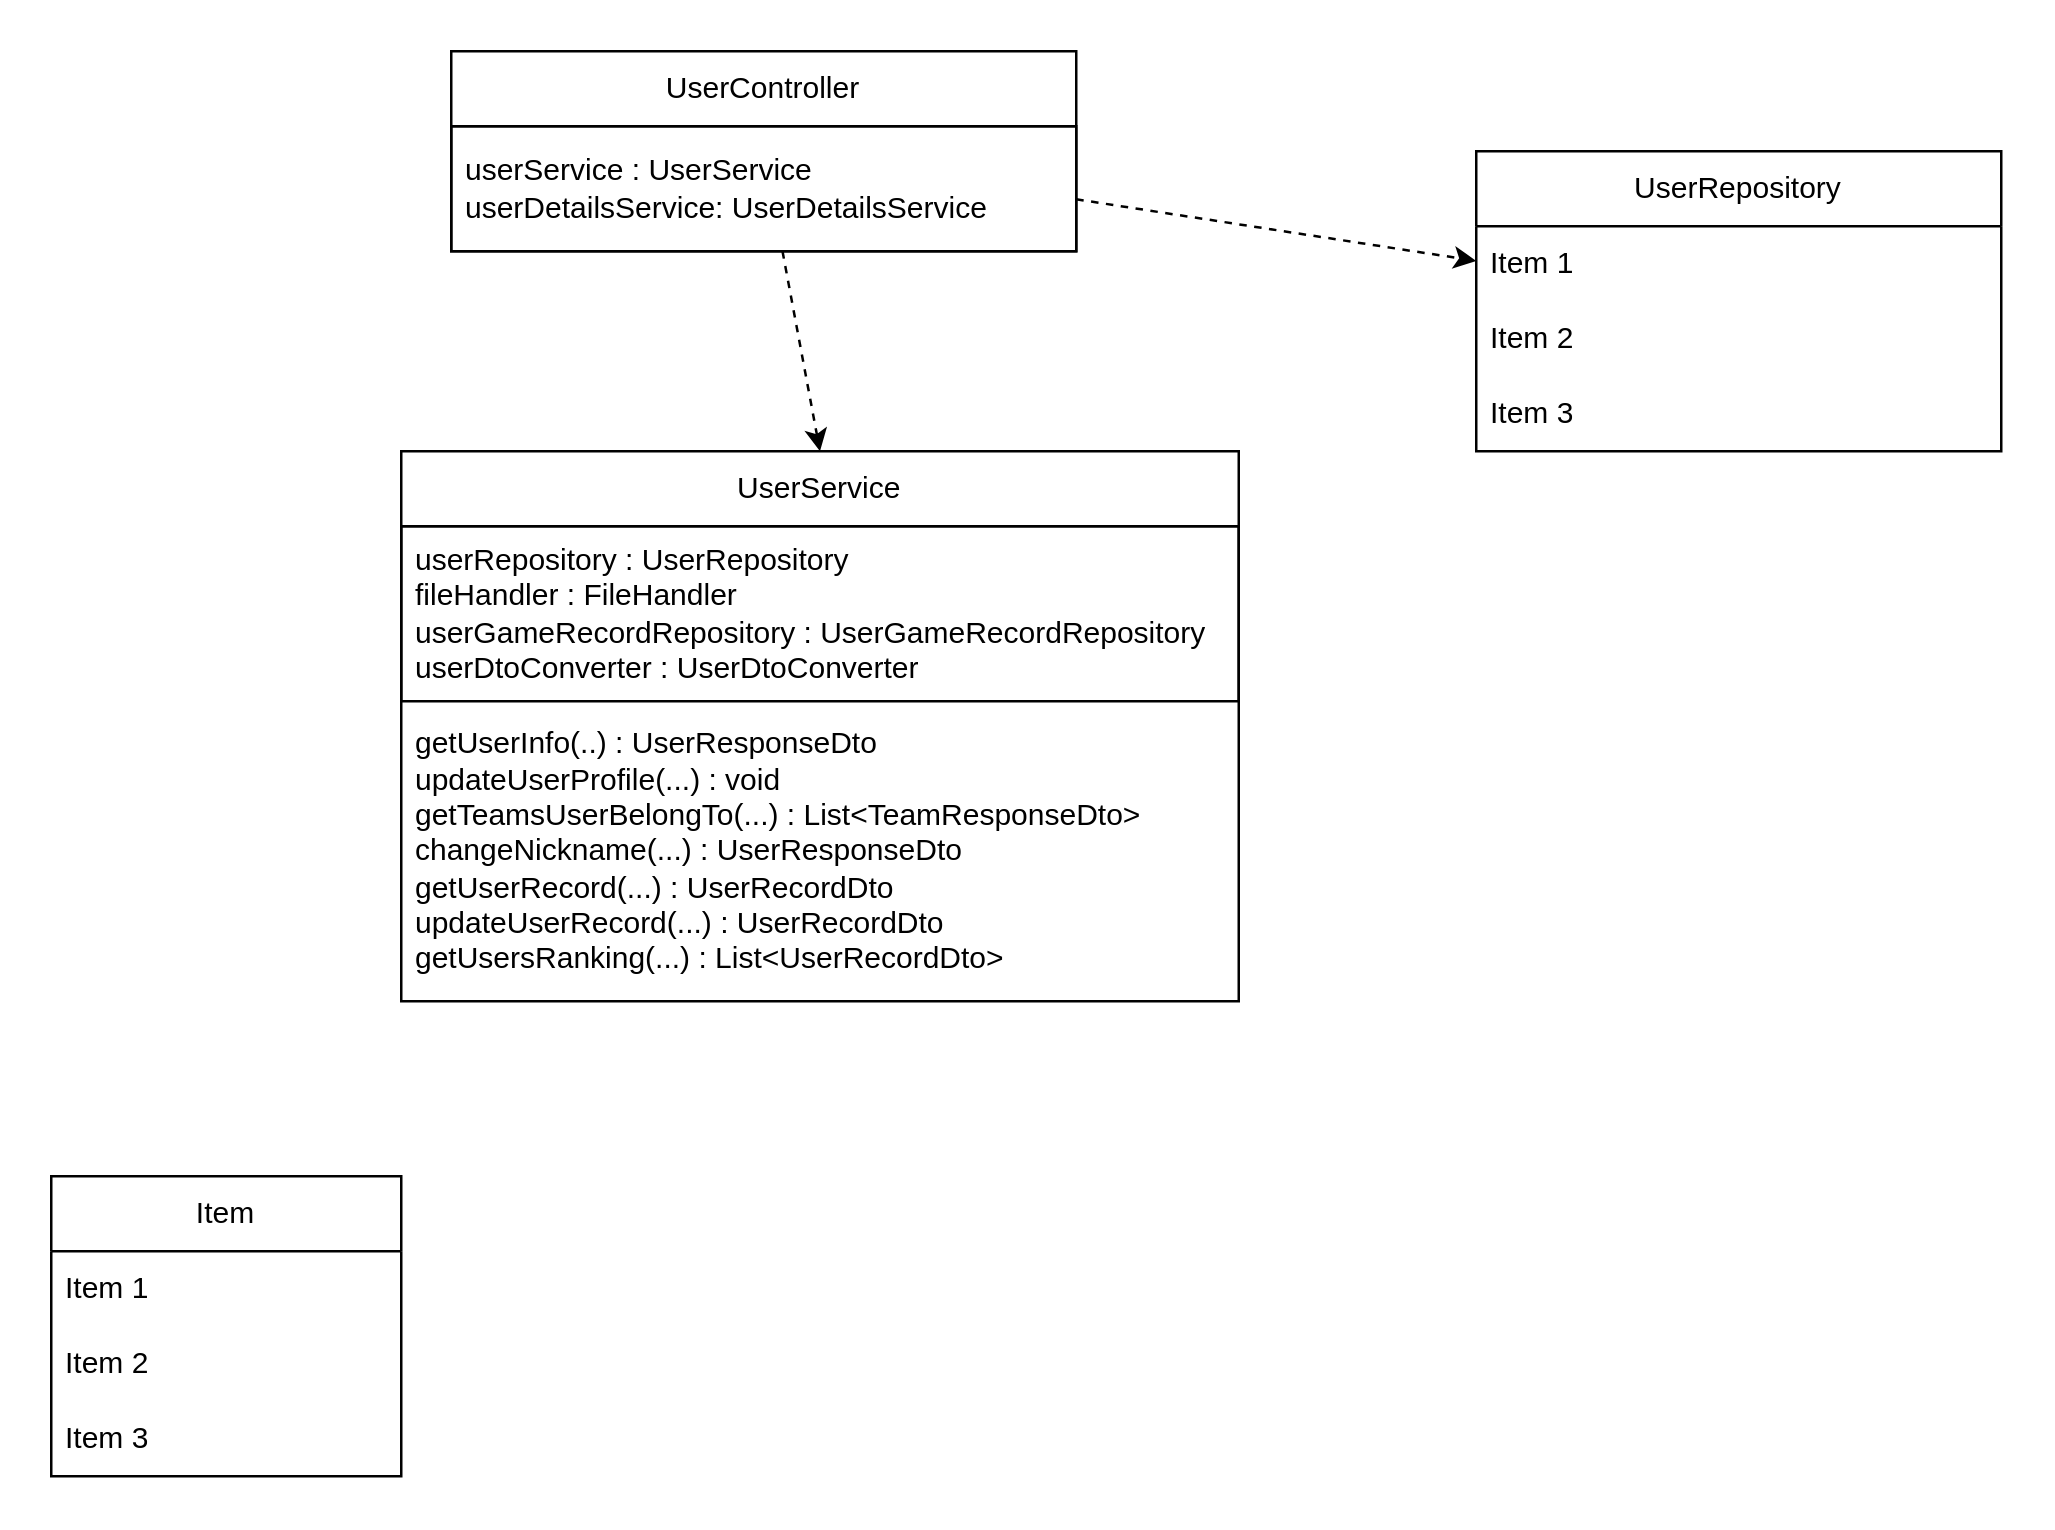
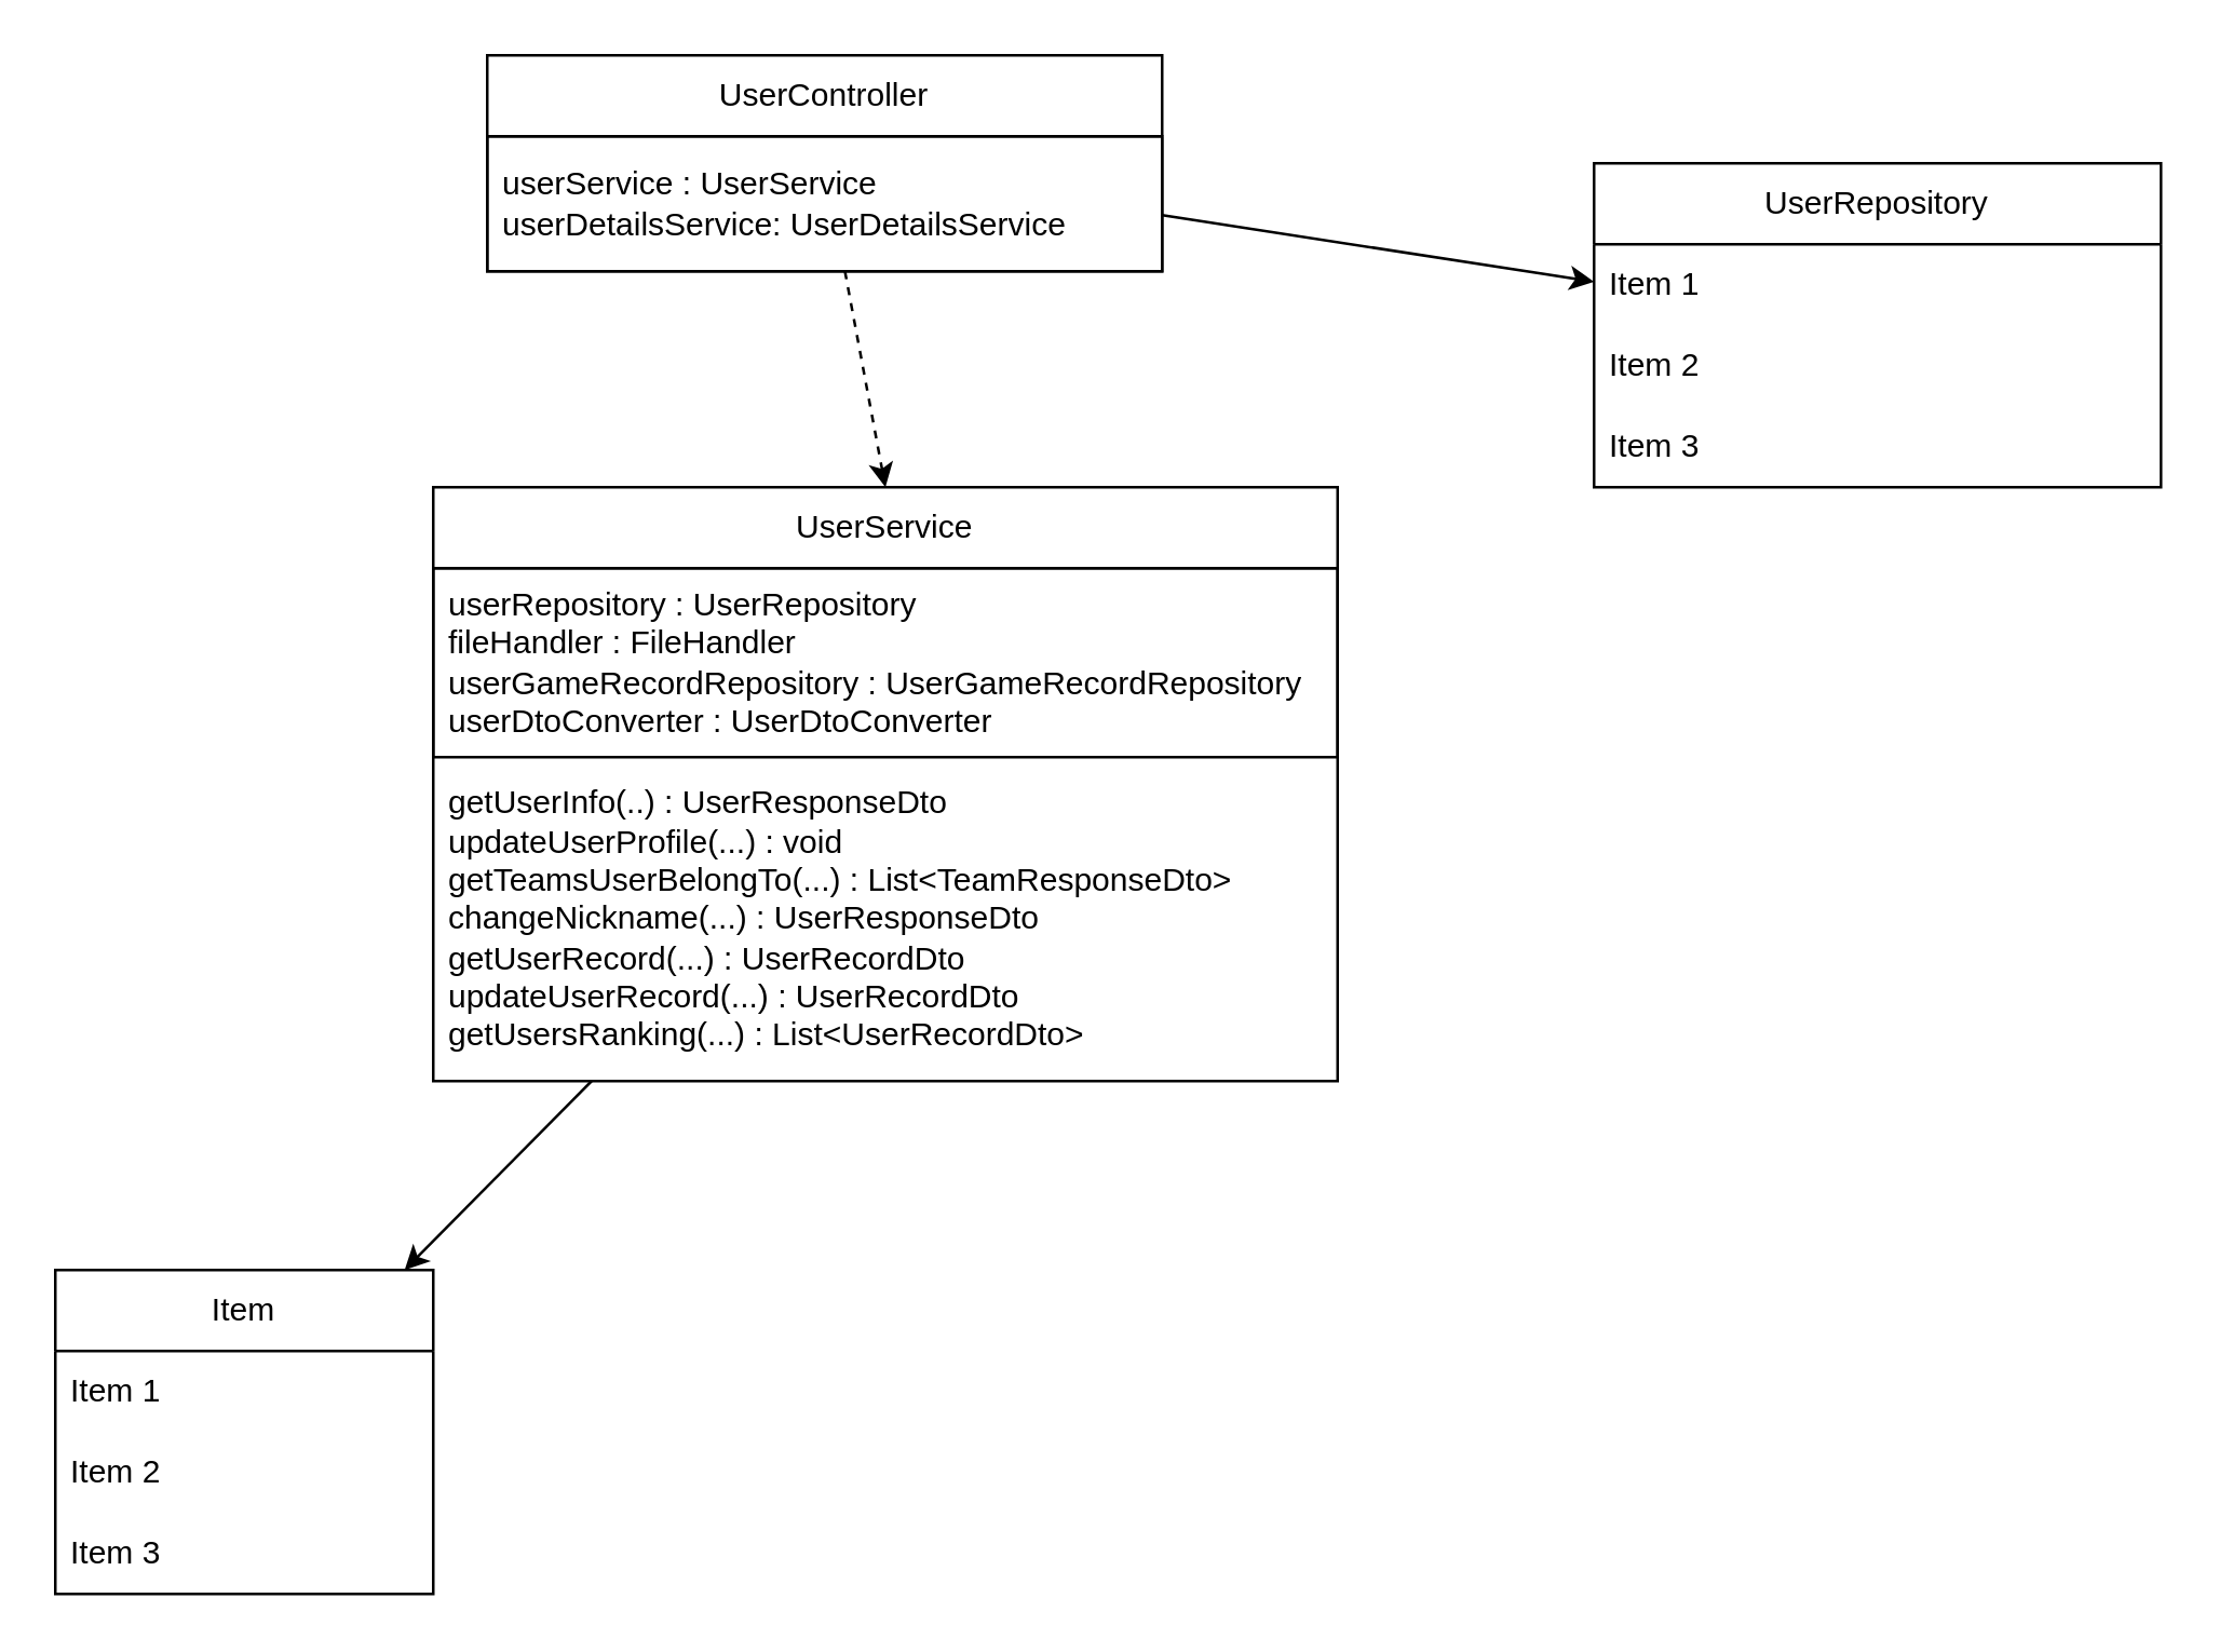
- <mxCell id="12" value="" style="endArrow=classic;html=1;rounded=0;dashed=1;" edge="1" parent="1" source="2" target="8"><mxGeometry width="50" height="50" relative="1" as="geometry"><mxPoint x="430" y="60" as="sourcePoint" /><mxPoint x="510" y="120" as="targetPoint" /></mxGeometry></mxCell>
+ <mxCell id="12" value="" style="endArrow=classic;html=1;rounded=0;" edge="1" parent="1" source="2" target="8"><mxGeometry width="50" height="50" relative="1" as="geometry"><mxPoint x="430" y="60" as="sourcePoint" /><mxPoint x="510" y="120" as="targetPoint" /></mxGeometry></mxCell>
+ <mxCell id="17" value="" style="endArrow=classic;html=1;rounded=0;" edge="1" parent="1" source="4" target="13"><mxGeometry width="50" height="50" relative="1" as="geometry"><mxPoint x="500" y="270" as="sourcePoint" /><mxPoint x="550" y="220" as="targetPoint" /></mxGeometry></mxCell>
